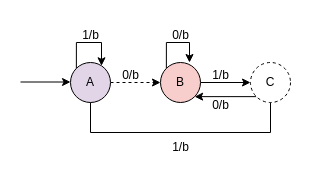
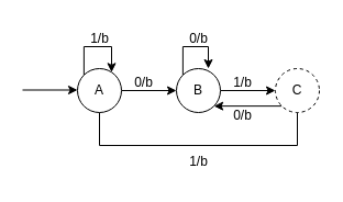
- <mxCell id="4" value="A" style="ellipse;whiteSpace=wrap;html=1;fillColor=#e1d5e7;" parent="1" vertex="1"><mxGeometry x="70" y="62" width="40" height="40" as="geometry" /></mxCell>
+ <mxCell id="4" value="A" style="ellipse;whiteSpace=wrap;html=1;" parent="1" vertex="1"><mxGeometry x="70" y="62" width="40" height="40" as="geometry" /></mxCell>
- <mxCell id="2" style="edgeStyle=orthogonalEdgeStyle;rounded=0;orthogonalLoop=1;jettySize=auto;html=1;exitX=1;exitY=0.5;exitDx=0;exitDy=0;entryX=0;entryY=0.5;entryDx=0;entryDy=0;dashed=1;" parent="1" source="4" target="7" edge="1"><mxGeometry relative="1" as="geometry" /></mxCell>
+ <mxCell id="2" style="edgeStyle=orthogonalEdgeStyle;rounded=0;orthogonalLoop=1;jettySize=auto;html=1;exitX=1;exitY=0.5;exitDx=0;exitDy=0;entryX=0;entryY=0.5;entryDx=0;entryDy=0;" parent="1" source="4" target="7" edge="1"><mxGeometry relative="1" as="geometry" /></mxCell>
- <mxCell id="7" value="B" style="ellipse;whiteSpace=wrap;html=1;fillColor=#f8cecc;" parent="1" vertex="1"><mxGeometry x="160" y="62" width="40" height="40" as="geometry" /></mxCell>
+ <mxCell id="7" value="B" style="ellipse;whiteSpace=wrap;html=1;" parent="1" vertex="1"><mxGeometry x="160" y="62" width="40" height="40" as="geometry" /></mxCell>
